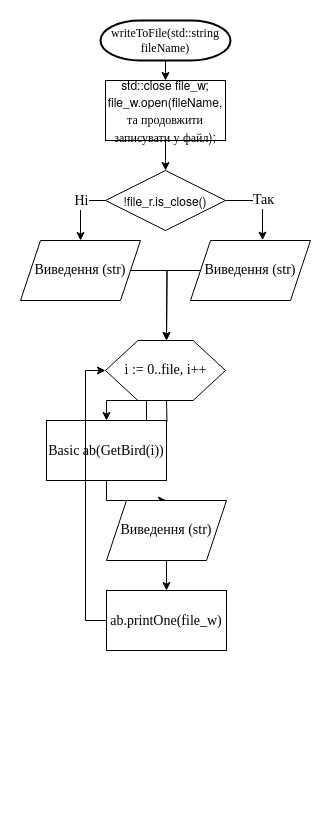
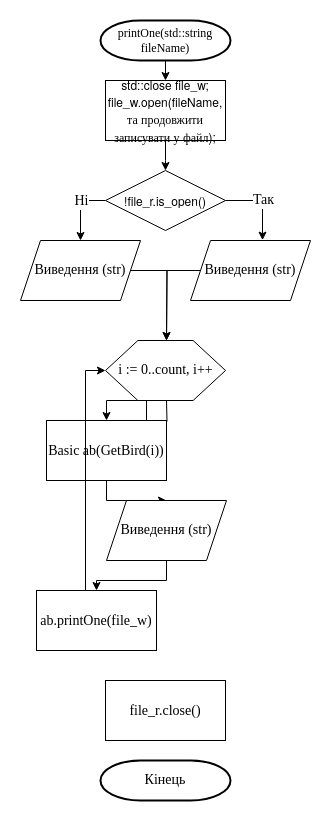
- <mxCell id="3" value="&lt;p style=&quot;margin: 0px ; font-stretch: normal ; line-height: normal&quot;&gt;&lt;font face=&quot;Times New Roman&quot; style=&quot;font-size: 12px&quot;&gt;writeToFile(std::string fileName)&lt;/font&gt;&lt;/p&gt;" style="strokeWidth=2;html=1;shape=mxgraph.flowchart.terminator;whiteSpace=wrap;" vertex="1" parent="1"><mxGeometry x="100" y="20" width="130" height="40" as="geometry" /></mxCell>
+ <mxCell id="3" value="&lt;p style=&quot;margin: 0px ; font-stretch: normal ; line-height: normal&quot;&gt;&lt;font face=&quot;Times New Roman&quot; style=&quot;font-size: 12px&quot;&gt;printOne(std::string fileName)&lt;/font&gt;&lt;/p&gt;" style="strokeWidth=2;html=1;shape=mxgraph.flowchart.terminator;whiteSpace=wrap;" vertex="1" parent="1"><mxGeometry x="100" y="20" width="130" height="40" as="geometry" /></mxCell>
- <mxCell id="11" value="&lt;p style=&quot;margin: 0px ; font-stretch: normal ; font-size: 12px ; line-height: normal ; font-family: &amp;#34;helvetica neue&amp;#34;&quot;&gt;!file_r.is_close()&lt;/p&gt;" style="rhombus;whiteSpace=wrap;html=1;rounded=0;fontFamily=Times New Roman;fontSize=14;" vertex="1" parent="1"><mxGeometry x="105" y="170" width="120" height="60" as="geometry" /></mxCell>
+ <mxCell id="11" value="&lt;p style=&quot;margin: 0px ; font-stretch: normal ; font-size: 12px ; line-height: normal ; font-family: &amp;#34;helvetica neue&amp;#34;&quot;&gt;!file_r.is_open()&lt;/p&gt;" style="rhombus;whiteSpace=wrap;html=1;rounded=0;fontFamily=Times New Roman;fontSize=14;" vertex="1" parent="1"><mxGeometry x="105" y="170" width="120" height="60" as="geometry" /></mxCell>
- <mxCell id="19" value="i := 0..file, i++" style="verticalLabelPosition=middle;verticalAlign=middle;html=1;shape=hexagon;perimeter=hexagonPerimeter2;arcSize=6;size=0.27;strokeWidth=1;fontFamily=Times New Roman;fontSize=14;align=center;labelPosition=center;" vertex="1" parent="1"><mxGeometry x="105" y="340" width="120" height="60" as="geometry" /></mxCell>
+ <mxCell id="19" value="i := 0..count, i++" style="verticalLabelPosition=middle;verticalAlign=middle;html=1;shape=hexagon;perimeter=hexagonPerimeter2;arcSize=6;size=0.27;strokeWidth=1;fontFamily=Times New Roman;fontSize=14;align=center;labelPosition=center;" vertex="1" parent="1"><mxGeometry x="105" y="340" width="120" height="60" as="geometry" /></mxCell>
- <mxCell id="21" value="&lt;p style=&quot;margin: 0px ; font-stretch: normal ; line-height: normal&quot;&gt;&lt;font style=&quot;font-size: 14px&quot;&gt;ab.printOne(file_w)&lt;/font&gt;&lt;/p&gt;" style="rounded=0;whiteSpace=wrap;html=1;fontFamily=Times New Roman;fontSize=14;" vertex="1" parent="1"><mxGeometry x="106" y="590" width="120" height="60" as="geometry" /></mxCell>
+ <mxCell id="21" value="&lt;p style=&quot;margin: 0px ; font-stretch: normal ; line-height: normal&quot;&gt;&lt;font style=&quot;font-size: 14px&quot;&gt;ab.printOne(file_w)&lt;/font&gt;&lt;/p&gt;" style="rounded=0;whiteSpace=wrap;html=1;fontFamily=Times New Roman;fontSize=14;" vertex="1" parent="1"><mxGeometry x="36" y="590" width="120" height="60" as="geometry" /></mxCell>
+ <mxCell id="24" value="&lt;p style=&quot;margin: 0px ; font-stretch: normal ; line-height: normal&quot;&gt;&lt;font style=&quot;font-size: 14px&quot;&gt;file_r.close()&lt;/font&gt;&lt;/p&gt;" style="rounded=0;whiteSpace=wrap;html=1;fontFamily=Times New Roman;fontSize=14;" vertex="1" parent="1"><mxGeometry x="105" y="680" width="120" height="60" as="geometry" /></mxCell>
+ <mxCell id="4" value="&lt;font face=&quot;Times New Roman&quot;&gt;&lt;span style=&quot;font-size: 14px&quot;&gt;Кінець&lt;br&gt;&lt;/span&gt;&lt;/font&gt;" style="strokeWidth=2;html=1;shape=mxgraph.flowchart.terminator;whiteSpace=wrap;" vertex="1" parent="1"><mxGeometry x="100" y="760" width="130" height="40" as="geometry" /></mxCell>
